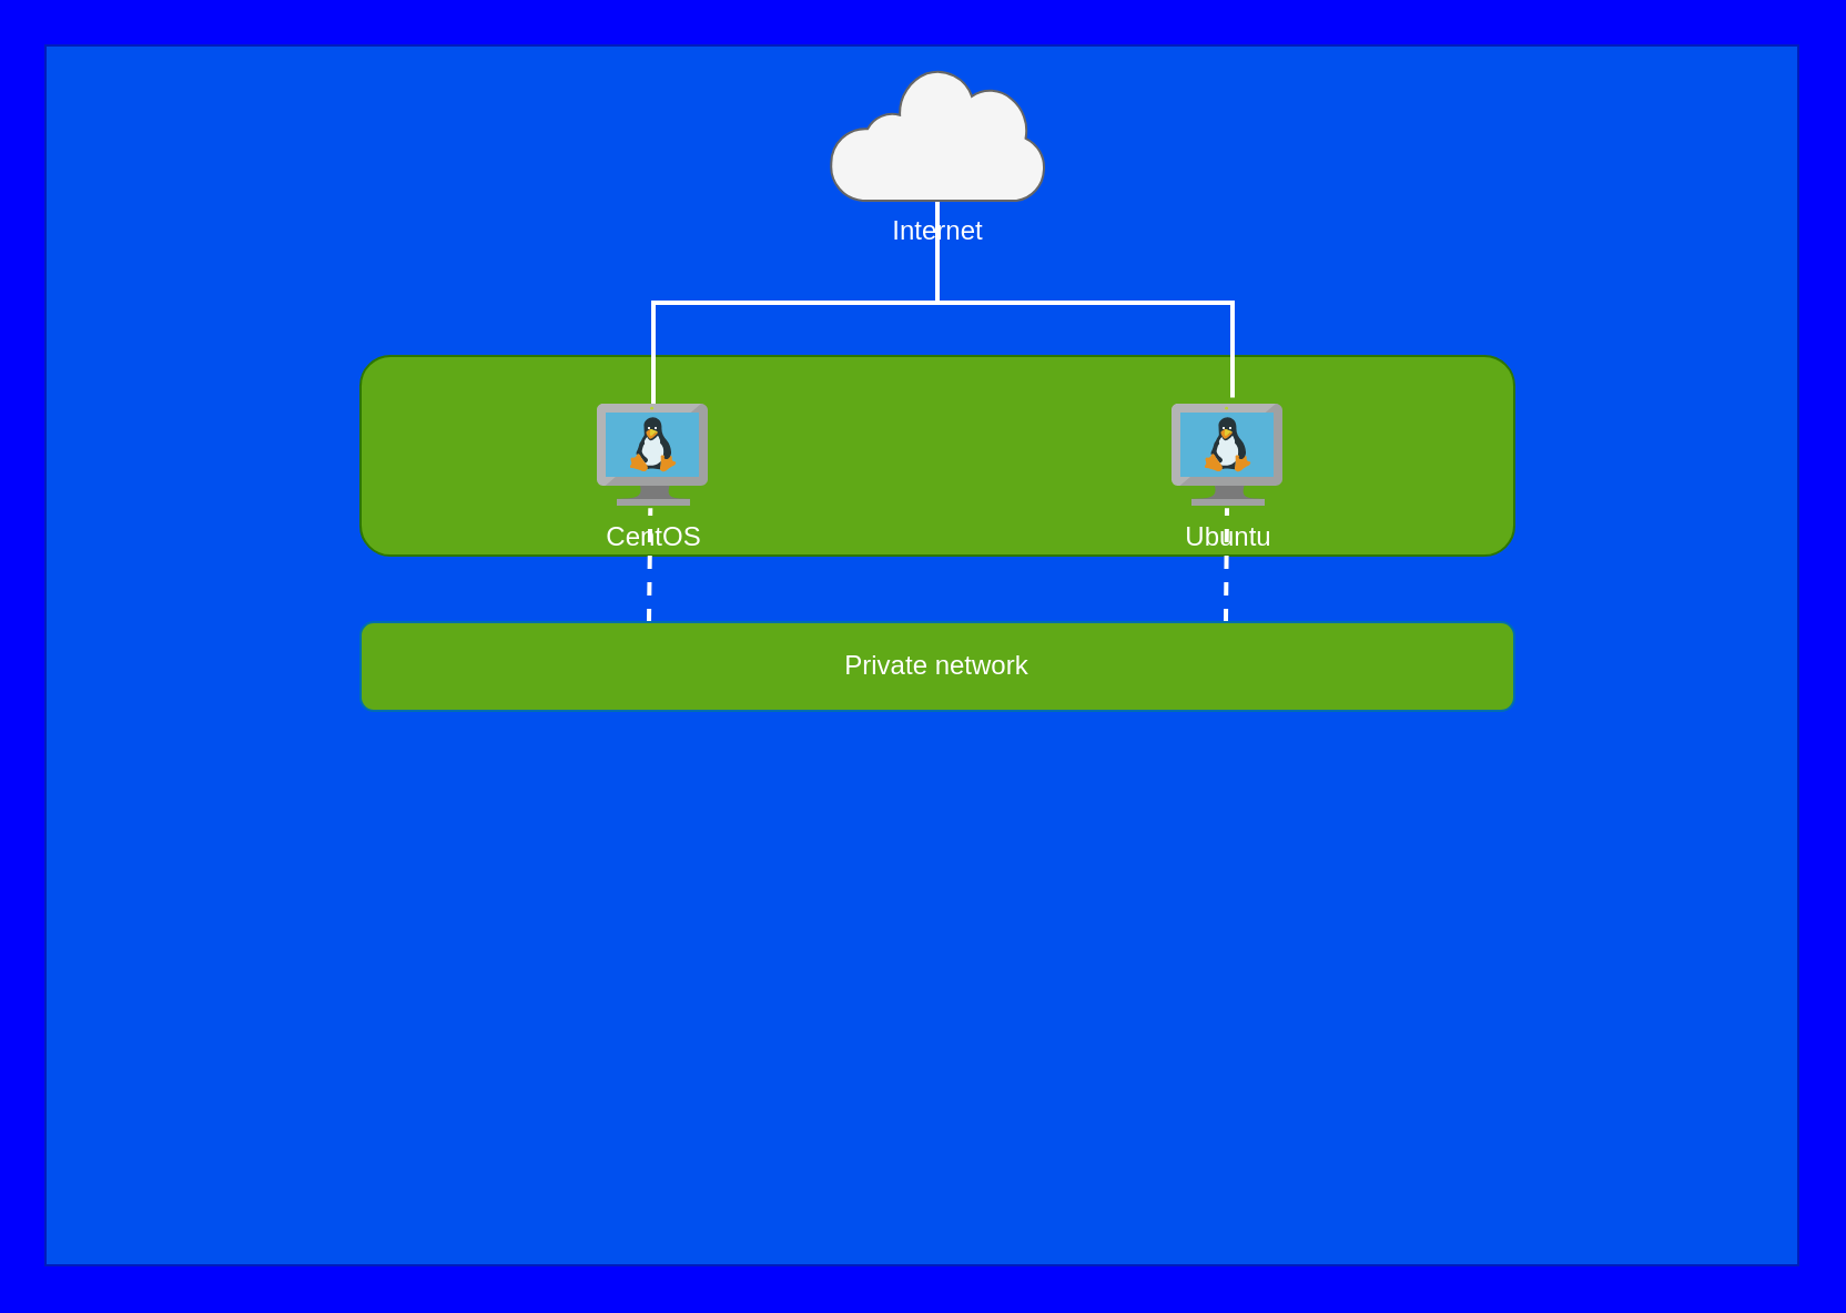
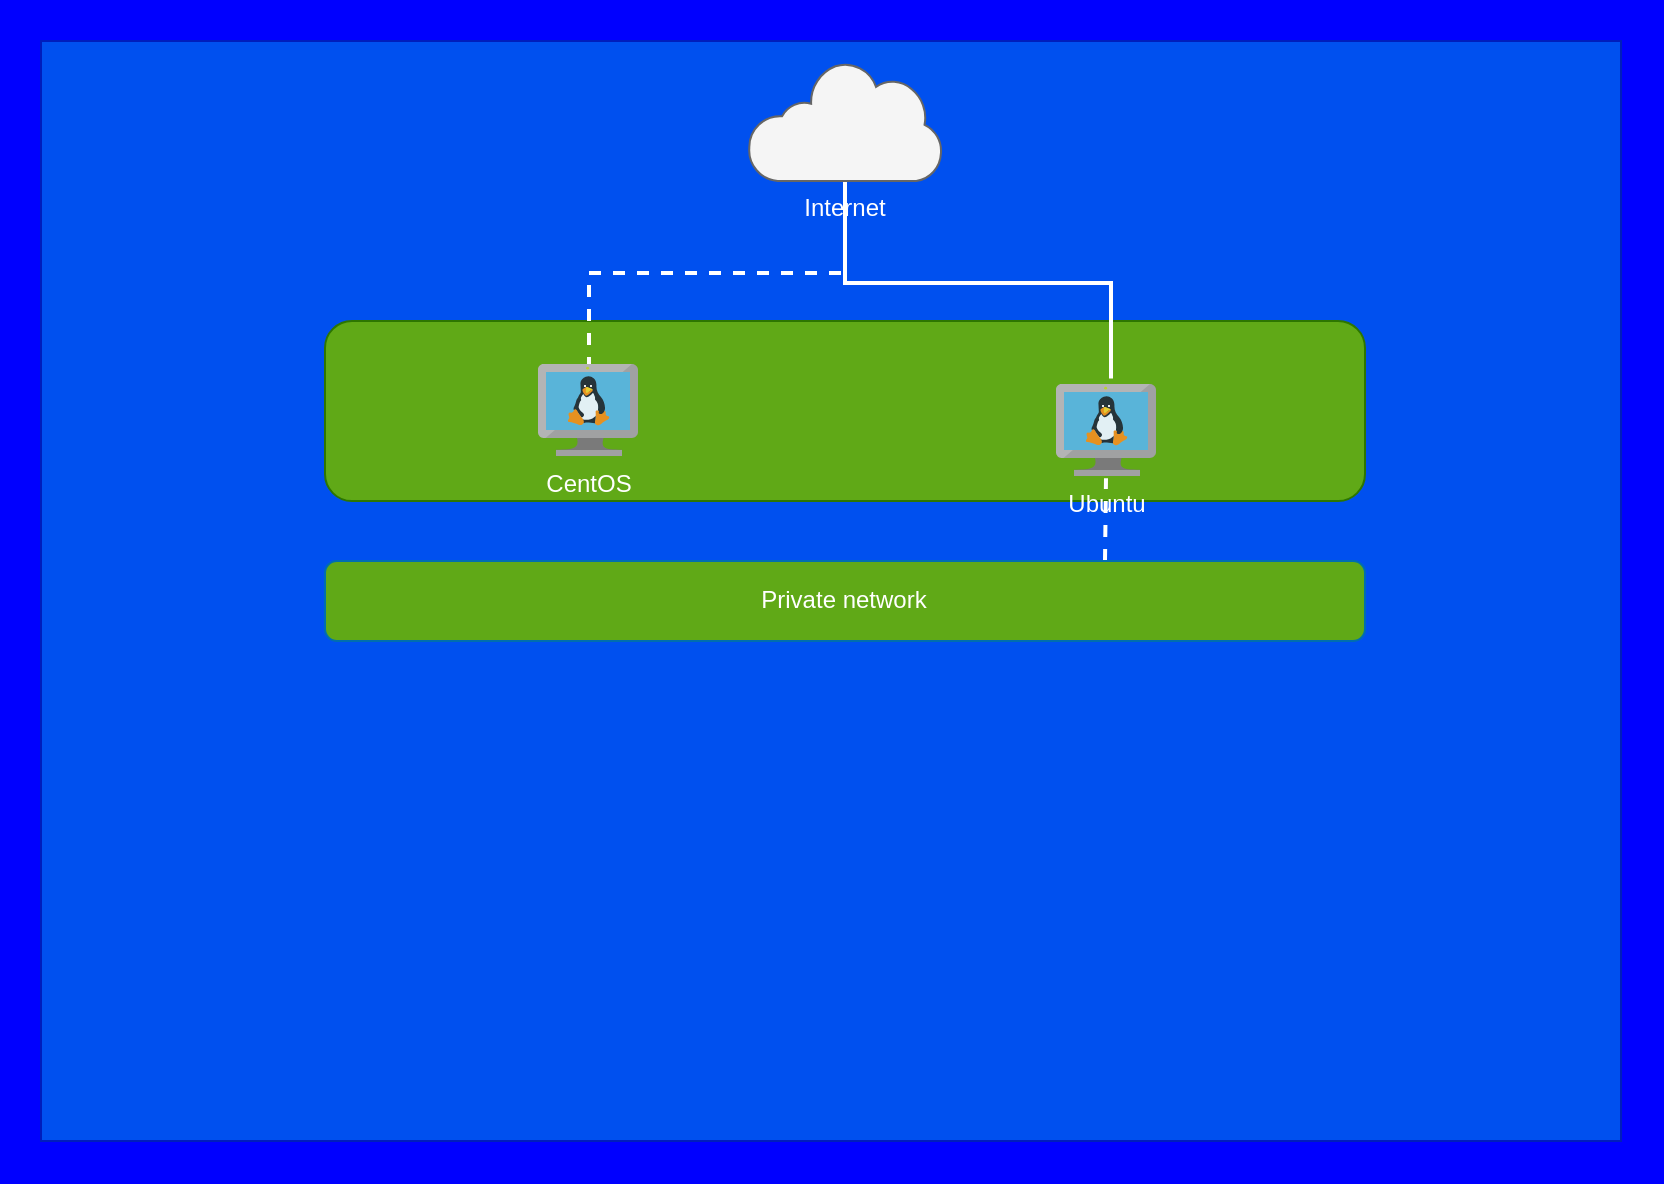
- <mxCell id="4" style="rounded=0;orthogonalLoop=1;jettySize=auto;html=1;exitX=0.5;exitY=1;exitDx=0;exitDy=0;exitPerimeter=0;strokeColor=#FFFFFF;endArrow=none;endFill=0;edgeStyle=orthogonalEdgeStyle;strokeWidth=2;" edge="1" parent="1" source="6" target="7"><mxGeometry relative="1" as="geometry" /></mxCell>
+ <mxCell id="4" style="rounded=0;orthogonalLoop=1;jettySize=auto;html=1;exitX=0.5;exitY=1;exitDx=0;exitDy=0;exitPerimeter=0;strokeColor=#FFFFFF;endArrow=none;endFill=0;edgeStyle=orthogonalEdgeStyle;strokeWidth=2;dashed=1;" edge="1" parent="1" source="6" target="7"><mxGeometry relative="1" as="geometry" /></mxCell>
- <mxCell id="11" value="Ubuntu" style="aspect=fixed;html=1;points=[];align=center;image;fontSize=12;image=img/lib/mscae/VM_Linux.svg;rounded=0;labelBackgroundColor=none;fontColor=#FFFFFF;labelPosition=center;verticalLabelPosition=bottom;verticalAlign=top;fontFamily=Helvetica;" vertex="1" parent="1"><mxGeometry x="528" y="182" width="50" height="46" as="geometry" /></mxCell>
+ <mxCell id="11" value="Ubuntu" style="aspect=fixed;html=1;points=[];align=center;image;fontSize=12;image=img/lib/mscae/VM_Linux.svg;rounded=0;labelBackgroundColor=none;fontColor=#FFFFFF;labelPosition=center;verticalLabelPosition=bottom;verticalAlign=top;fontFamily=Helvetica;" vertex="1" parent="1"><mxGeometry x="528" y="192" width="50" height="46" as="geometry" /></mxCell>
- <mxCell id="8" style="rounded=0;orthogonalLoop=1;jettySize=auto;html=1;exitX=0.25;exitY=0;exitDx=0;exitDy=0;entryX=0.473;entryY=1.014;entryDx=0;entryDy=0;entryPerimeter=0;dashed=1;endArrow=none;endFill=0;strokeColor=#FFFFFF;fontFamily=Helvetica;fontColor=#FFFFFF;strokeWidth=2;" edge="1" parent="1" source="10" target="7"><mxGeometry relative="1" as="geometry" /></mxCell>
